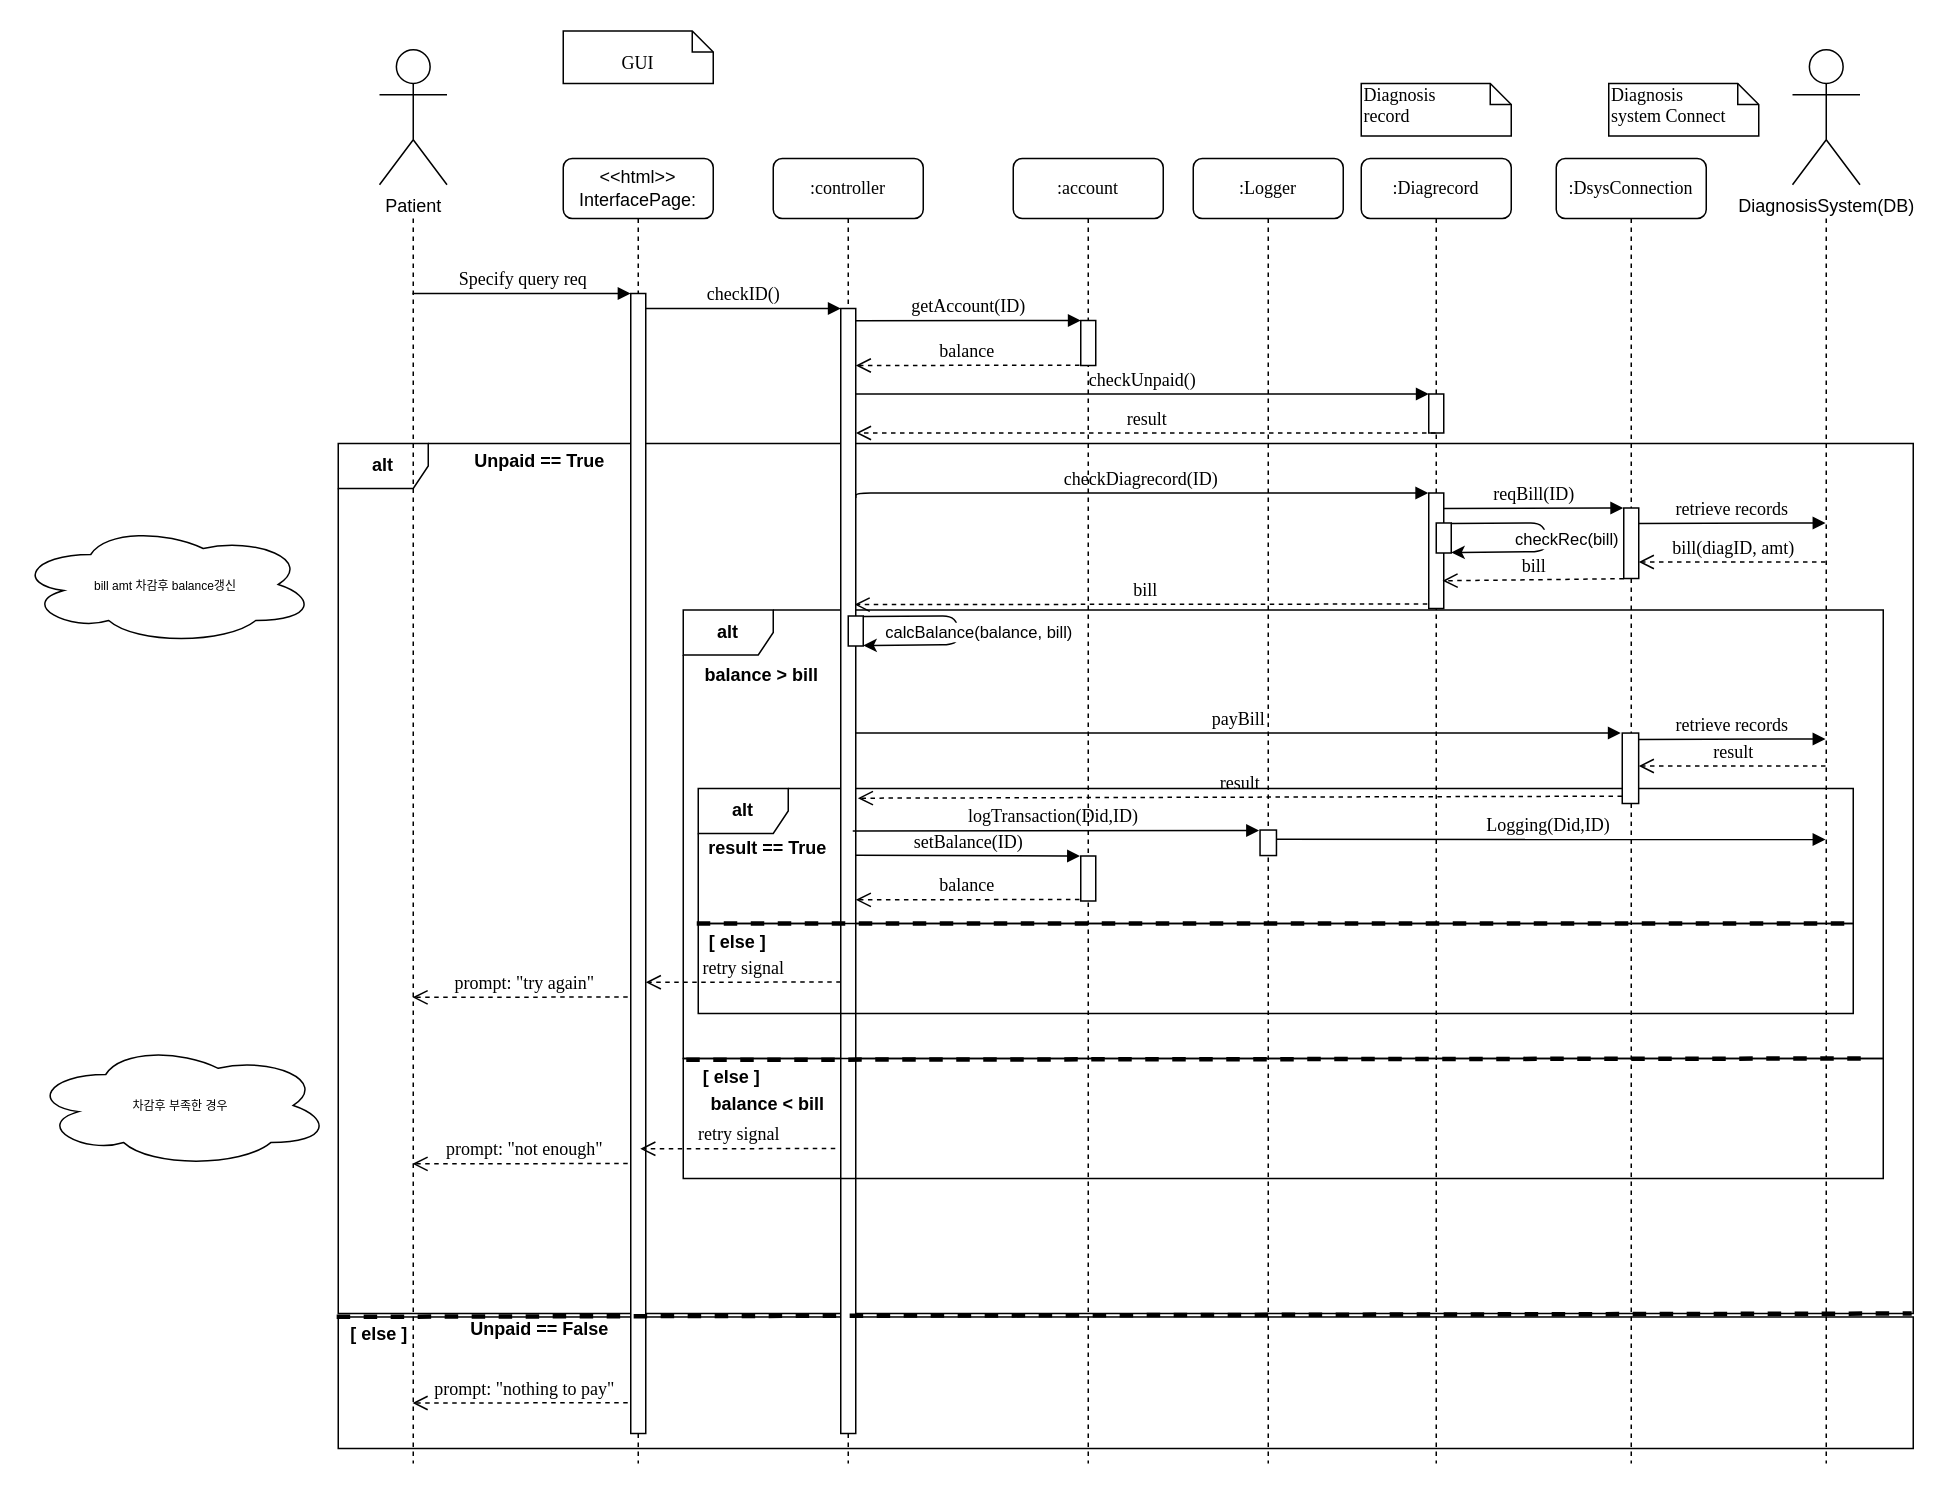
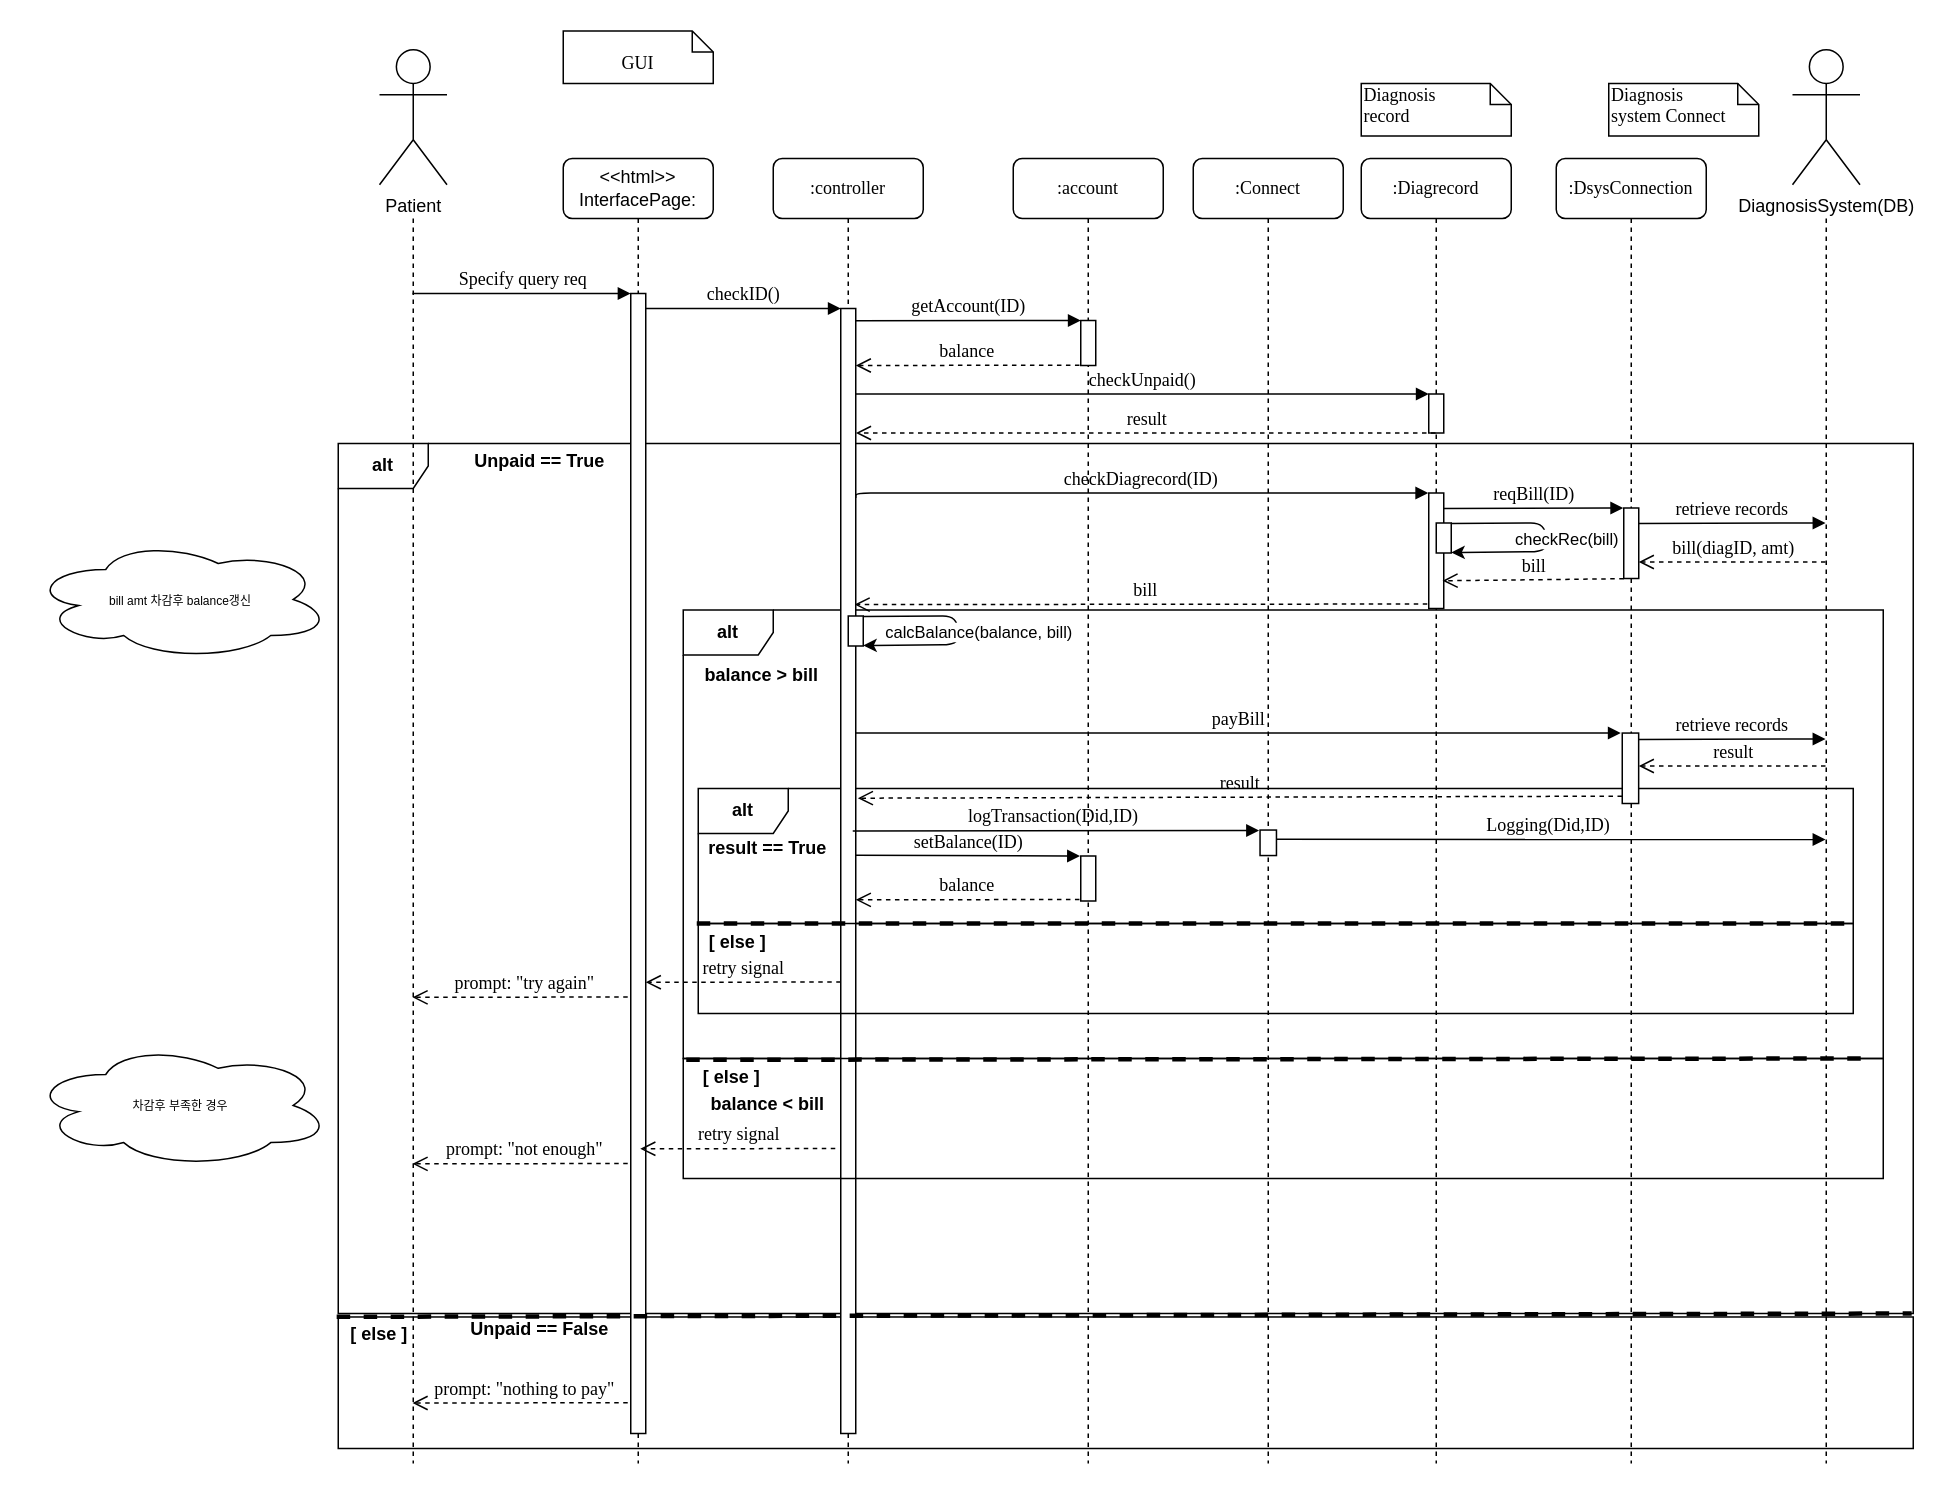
- <mxCell id="11" value=":Logger" style="shape=umlLifeline;perimeter=lifelinePerimeter;whiteSpace=wrap;html=1;container=1;collapsible=0;recursiveResize=0;outlineConnect=0;rounded=1;shadow=0;comic=0;labelBackgroundColor=none;strokeWidth=1;fontFamily=Verdana;fontSize=12;align=center;" parent="1" vertex="1"><mxGeometry x="795" y="105" width="100" height="870" as="geometry" /></mxCell>
+ <mxCell id="11" value=":Connect" style="shape=umlLifeline;perimeter=lifelinePerimeter;whiteSpace=wrap;html=1;container=1;collapsible=0;recursiveResize=0;outlineConnect=0;rounded=1;shadow=0;comic=0;labelBackgroundColor=none;strokeWidth=1;fontFamily=Verdana;fontSize=12;align=center;" parent="1" vertex="1"><mxGeometry x="795" y="105" width="100" height="870" as="geometry" /></mxCell>
- <mxCell id="41" value="&lt;span style=&quot;font-size: 8px&quot;&gt;bill amt 차감후 balance갱신&lt;br&gt;&lt;/span&gt;" style="ellipse;shape=cloud;whiteSpace=wrap;html=1;" parent="1" vertex="1"><mxGeometry x="10" y="349" width="200" height="80" as="geometry" /></mxCell>
+ <mxCell id="41" value="&lt;span style=&quot;font-size: 8px&quot;&gt;bill amt 차감후 balance갱신&lt;br&gt;&lt;/span&gt;" style="ellipse;shape=cloud;whiteSpace=wrap;html=1;" parent="1" vertex="1"><mxGeometry x="20" y="359" width="200" height="80" as="geometry" /></mxCell>
